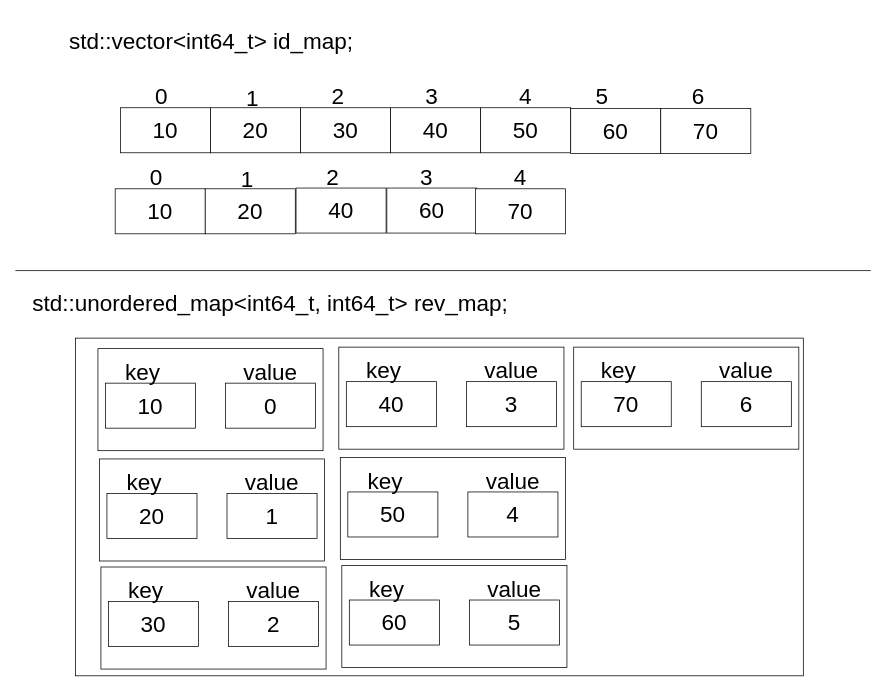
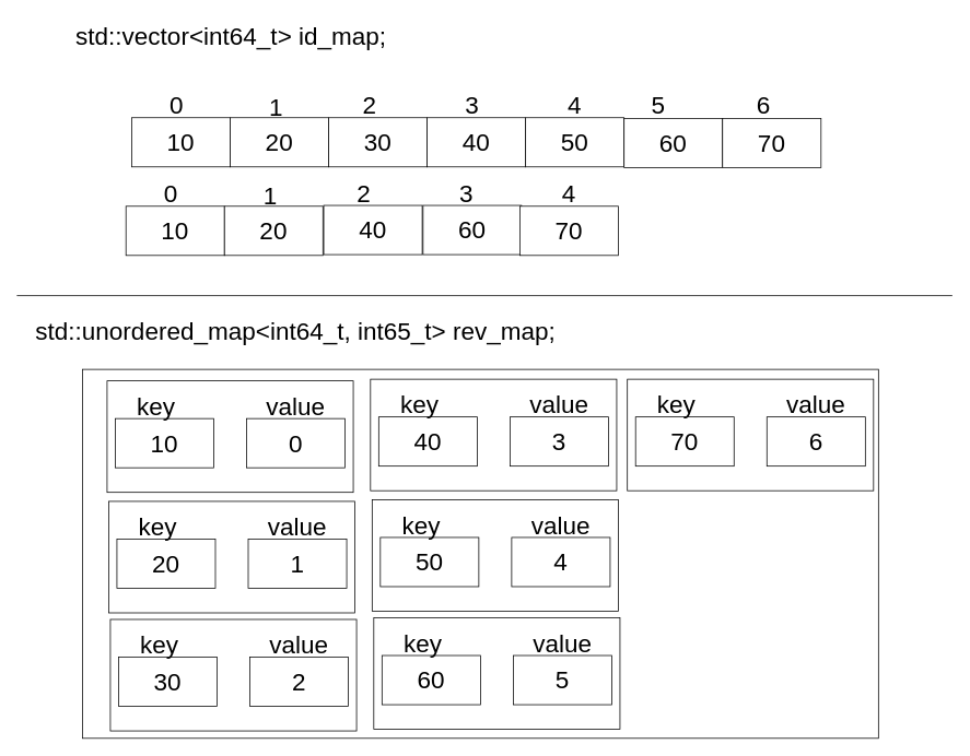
- <mxCell id="19" value="std::vector&amp;lt;int64_t&amp;gt; id_map;" style="text;whiteSpace=wrap;html=1;fontSize=30;" parent="1" vertex="1"><mxGeometry x="90" y="30" width="444" height="60" as="geometry" /></mxCell>
+ <mxCell id="19" value="std::vector&amp;lt;int64_t&amp;gt; id_map;" style="text;whiteSpace=wrap;html=1;fontSize=30;" parent="1" vertex="1"><mxGeometry x="90" y="20" width="444" height="60" as="geometry" /></mxCell>
- <mxCell id="54" value="std::unordered_map&amp;lt;int64_t, int64_t&amp;gt; rev_map;" style="text;whiteSpace=wrap;html=1;fontSize=30;" parent="1" vertex="1"><mxGeometry x="41" y="380" width="699" height="60" as="geometry" /></mxCell>
+ <mxCell id="54" value="std::unordered_map&amp;lt;int64_t, int65_t&amp;gt; rev_map;" style="text;whiteSpace=wrap;html=1;fontSize=30;" parent="1" vertex="1"><mxGeometry x="41" y="380" width="699" height="60" as="geometry" /></mxCell>
